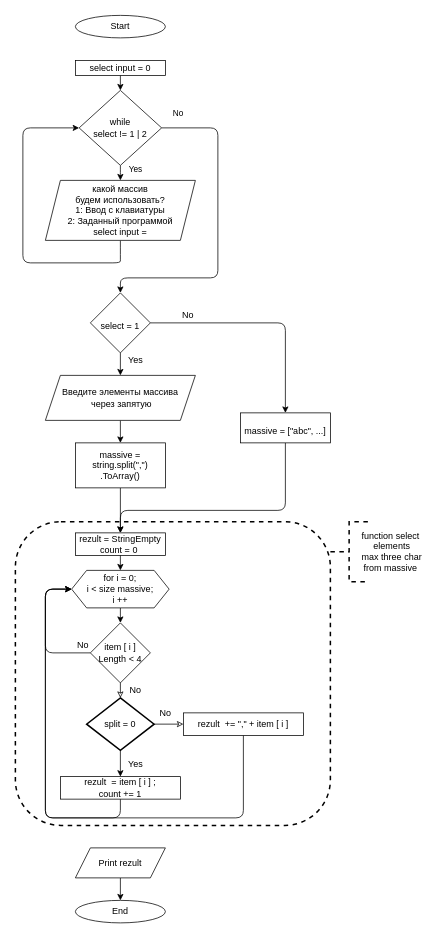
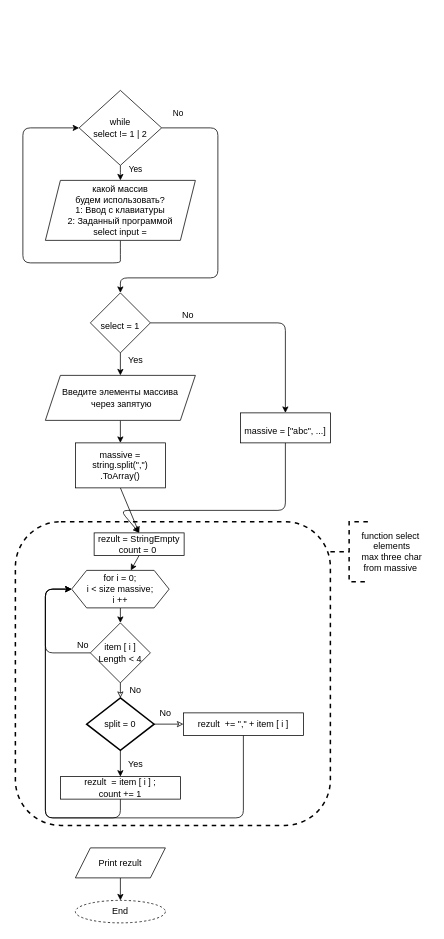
- <mxCell id="2" value="Start" style="ellipse;whiteSpace=wrap;html=1;" parent="1" vertex="1"><mxGeometry x="100" y="20" width="120" height="30" as="geometry" /></mxCell>
- <mxCell id="4" value="select input = 0" style="whiteSpace=wrap;html=1;" parent="1" vertex="1"><mxGeometry x="100" y="80" width="120" height="20" as="geometry" /></mxCell>
- <mxCell id="3" value="" style="edgeStyle=none;html=1;" parent="1" source="4" target="7" edge="1"><mxGeometry relative="1" as="geometry" /></mxCell>
- <mxCell id="21" value="rezult = StringEmpty&lt;br&gt;count = 0&amp;nbsp;" style="rounded=0;whiteSpace=wrap;html=1;fontSize=12;" parent="1" vertex="1"><mxGeometry x="100" y="710" width="120" height="30" as="geometry" /></mxCell>
+ <mxCell id="21" value="rezult = StringEmpty&lt;br&gt;count = 0&amp;nbsp;" style="rounded=0;whiteSpace=wrap;html=1;fontSize=12;" parent="1" vertex="1"><mxGeometry x="125" y="710" width="120" height="30" as="geometry" /></mxCell>
- <mxCell id="22" value="End" style="ellipse;whiteSpace=wrap;html=1;" parent="1" vertex="1"><mxGeometry x="100" y="1200" width="120" height="30" as="geometry" /></mxCell>
+ <mxCell id="22" value="End" style="ellipse;whiteSpace=wrap;html=1;dashed=1;" parent="1" vertex="1"><mxGeometry x="100" y="1200" width="120" height="30" as="geometry" /></mxCell>
